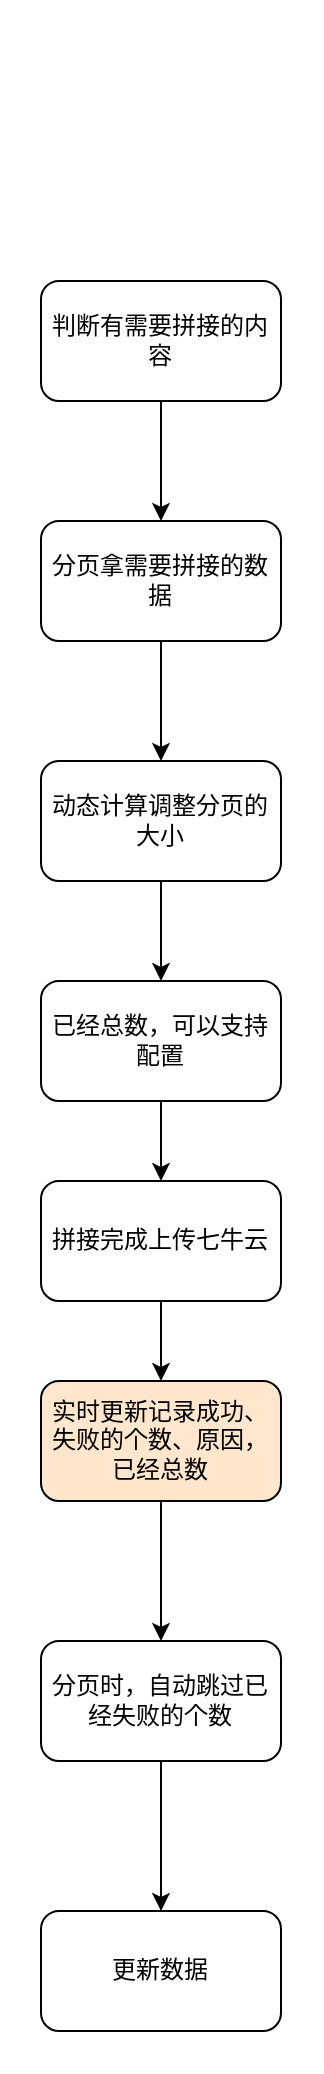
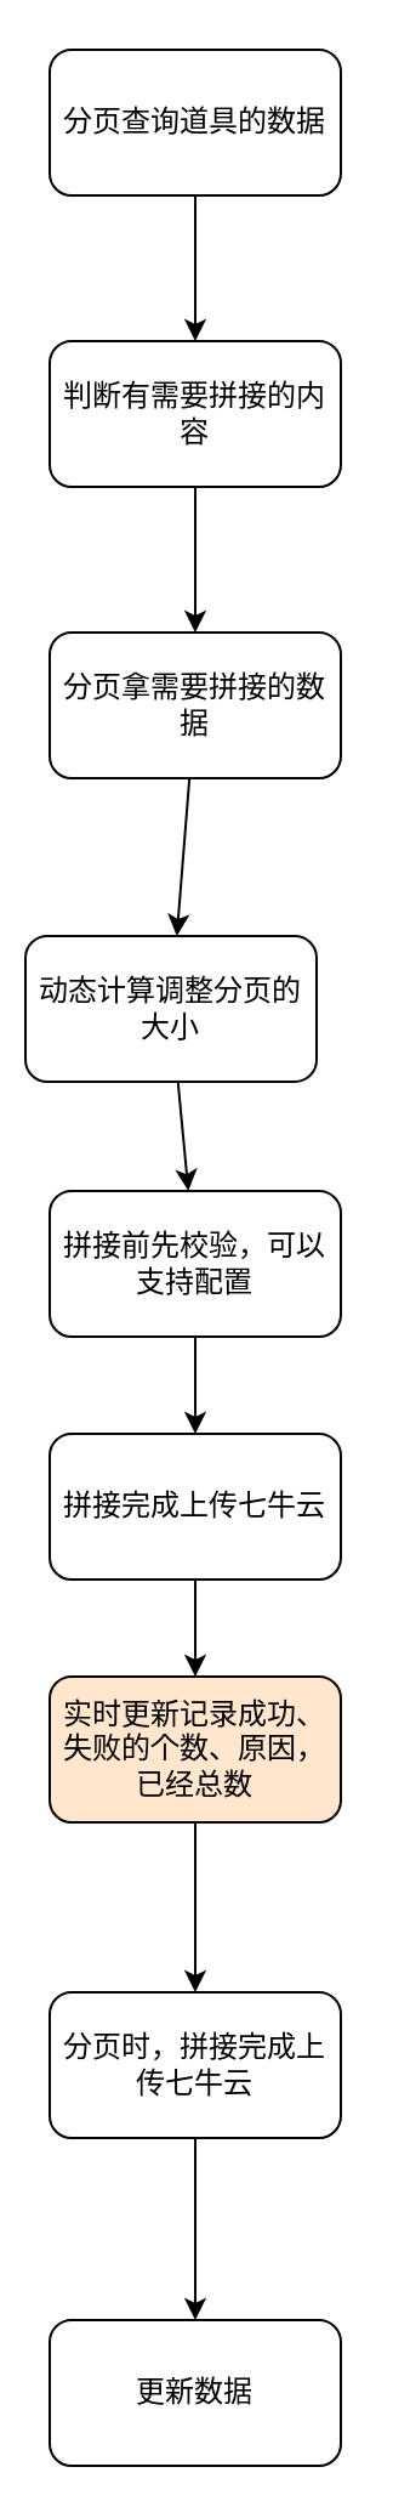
+ <mxCell id="3" value="分页查询道具的数据" style="rounded=1;whiteSpace=wrap;html=1;" vertex="1" parent="1"><mxGeometry x="20" y="20" width="120" height="60" as="geometry" /></mxCell>
+ <mxCell id="2" value="" style="edgeStyle=none;html=1;" edge="1" parent="1" source="3" target="5"><mxGeometry relative="1" as="geometry" /></mxCell>
- <mxCell id="9" value="动态计算调整分页的大小" style="rounded=1;whiteSpace=wrap;html=1;" vertex="1" parent="1"><mxGeometry x="20" y="380" width="120" height="60" as="geometry" /></mxCell>
+ <mxCell id="9" value="动态计算调整分页的大小" style="rounded=1;whiteSpace=wrap;html=1;" vertex="1" parent="1"><mxGeometry x="10" y="385" width="120" height="60" as="geometry" /></mxCell>
- <mxCell id="13" value="已经总数，可以支持配置" style="rounded=1;whiteSpace=wrap;html=1;" vertex="1" parent="1"><mxGeometry x="20" y="490" width="120" height="60" as="geometry" /></mxCell>
+ <mxCell id="13" value="拼接前先校验，可以支持配置" style="rounded=1;whiteSpace=wrap;html=1;" vertex="1" parent="1"><mxGeometry x="20" y="490" width="120" height="60" as="geometry" /></mxCell>
- <mxCell id="17" value="分页时，自动跳过已经失败的个数" style="rounded=1;whiteSpace=wrap;html=1;" vertex="1" parent="1"><mxGeometry x="20" y="820" width="120" height="60" as="geometry" /></mxCell>
+ <mxCell id="17" value="分页时，拼接完成上传七牛云" style="rounded=1;whiteSpace=wrap;html=1;" vertex="1" parent="1"><mxGeometry x="20" y="820" width="120" height="60" as="geometry" /></mxCell>
